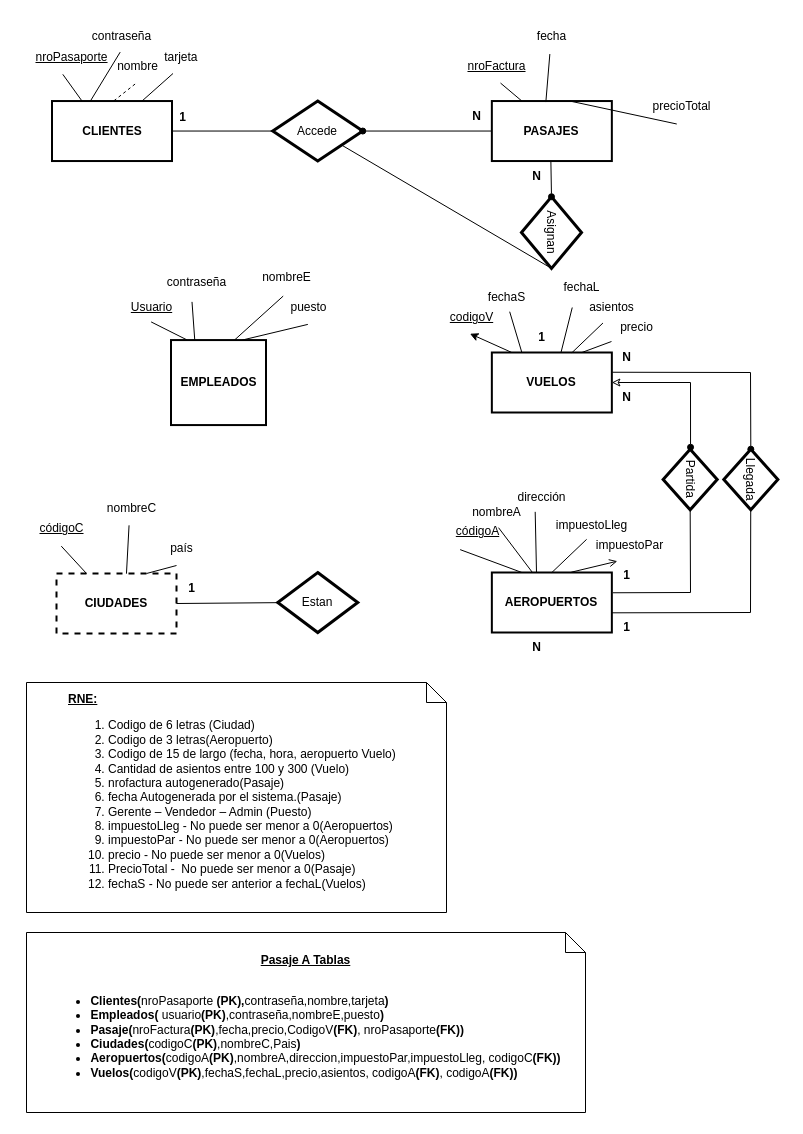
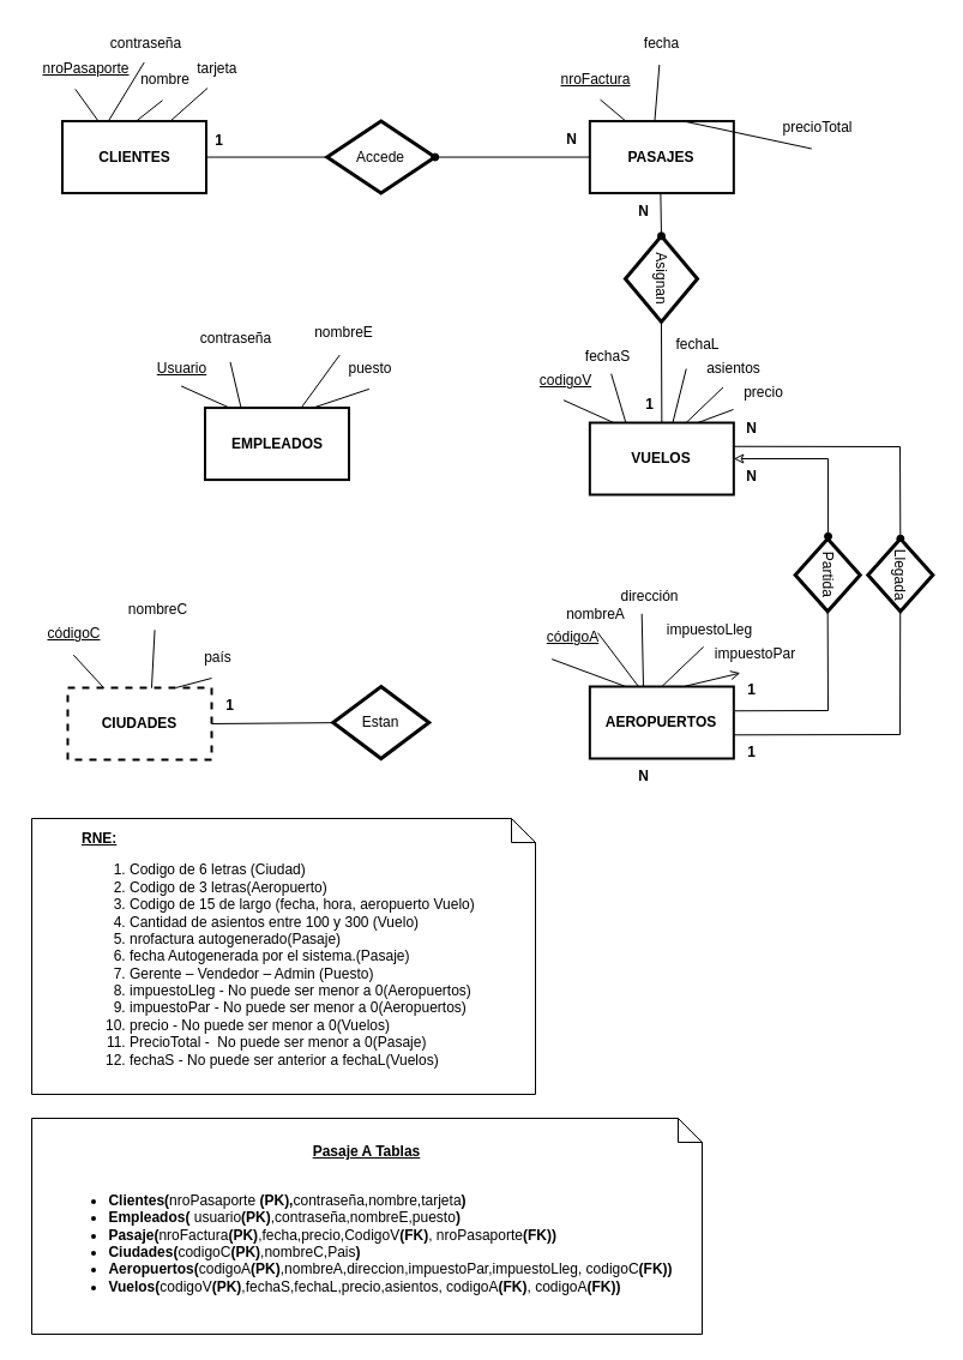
- <mxCell id="20" value="" style="endArrow=none;html=1;rounded=0;entryX=0.475;entryY=1.089;entryDx=0;entryDy=0;entryPerimeter=0;exitX=0.516;exitY=-0.004;exitDx=0;exitDy=0;exitPerimeter=0;dashed=1;" parent="1" source="13" target="16" edge="1"><mxGeometry width="50" height="50" relative="1" as="geometry"><mxPoint x="-48.5" y="525.54" as="sourcePoint" /><mxPoint x="42.5" y="476.53" as="targetPoint" /></mxGeometry></mxCell>
+ <mxCell id="20" value="" style="endArrow=none;html=1;rounded=0;entryX=0.475;entryY=1.089;entryDx=0;entryDy=0;entryPerimeter=0;exitX=0.516;exitY=-0.004;exitDx=0;exitDy=0;exitPerimeter=0;" parent="1" source="13" target="16" edge="1"><mxGeometry width="50" height="50" relative="1" as="geometry"><mxPoint x="-48.5" y="525.54" as="sourcePoint" /><mxPoint x="42.5" y="476.53" as="targetPoint" /></mxGeometry></mxCell>
- <mxCell id="72" value="" style="endArrow=none;html=1;rounded=0;exitX=1;exitY=0.5;exitDx=0;exitDy=0;endFill=0;startArrow=none;startFill=0;" parent="1" source="70" target="76" edge="1"><mxGeometry width="50" height="50" relative="1" as="geometry"><mxPoint x="536.01" y="220.01" as="sourcePoint" /><mxPoint x="532.99" y="104.1" as="targetPoint" /></mxGeometry></mxCell>
+ <mxCell id="72" value="" style="endArrow=none;html=1;rounded=0;entryX=0.5;entryY=0;entryDx=0;entryDy=0;exitX=1;exitY=0.5;exitDx=0;exitDy=0;endFill=0;startArrow=none;startFill=0;" parent="1" source="70" target="5" edge="1"><mxGeometry width="50" height="50" relative="1" as="geometry"><mxPoint x="536.01" y="220.01" as="sourcePoint" /><mxPoint x="532.99" y="104.1" as="targetPoint" /></mxGeometry></mxCell>
- <mxCell id="45" value="" style="endArrow=classic;html=1;rounded=0;entryX=0.478;entryY=1.04;entryDx=0;entryDy=0;entryPerimeter=0;exitX=0.164;exitY=-0.002;exitDx=0;exitDy=0;exitPerimeter=0;" parent="1" source="5" target="40" edge="1"><mxGeometry width="50" height="50" relative="1" as="geometry"><mxPoint x="379.12" y="183" as="sourcePoint" /><mxPoint x="453.97" y="322" as="targetPoint" /></mxGeometry></mxCell>
+ <mxCell id="45" value="" style="endArrow=none;html=1;rounded=0;entryX=0.478;entryY=1.04;entryDx=0;entryDy=0;entryPerimeter=0;exitX=0.164;exitY=-0.002;exitDx=0;exitDy=0;exitPerimeter=0;" parent="1" source="5" target="40" edge="1"><mxGeometry width="50" height="50" relative="1" as="geometry"><mxPoint x="379.12" y="183" as="sourcePoint" /><mxPoint x="453.97" y="322" as="targetPoint" /></mxGeometry></mxCell>
- <mxCell id="2" value="EMPLEADOS" style="rounded=0;whiteSpace=wrap;html=1;strokeWidth=2;fontStyle=1" parent="1" vertex="1"><mxGeometry x="170.5" y="339.57" width="95" height="85" as="geometry" /></mxCell>
+ <mxCell id="2" value="EMPLEADOS" style="rounded=0;whiteSpace=wrap;html=1;strokeWidth=2;fontStyle=1" parent="1" vertex="1"><mxGeometry x="170.5" y="339.57" width="120" height="60" as="geometry" /></mxCell>
